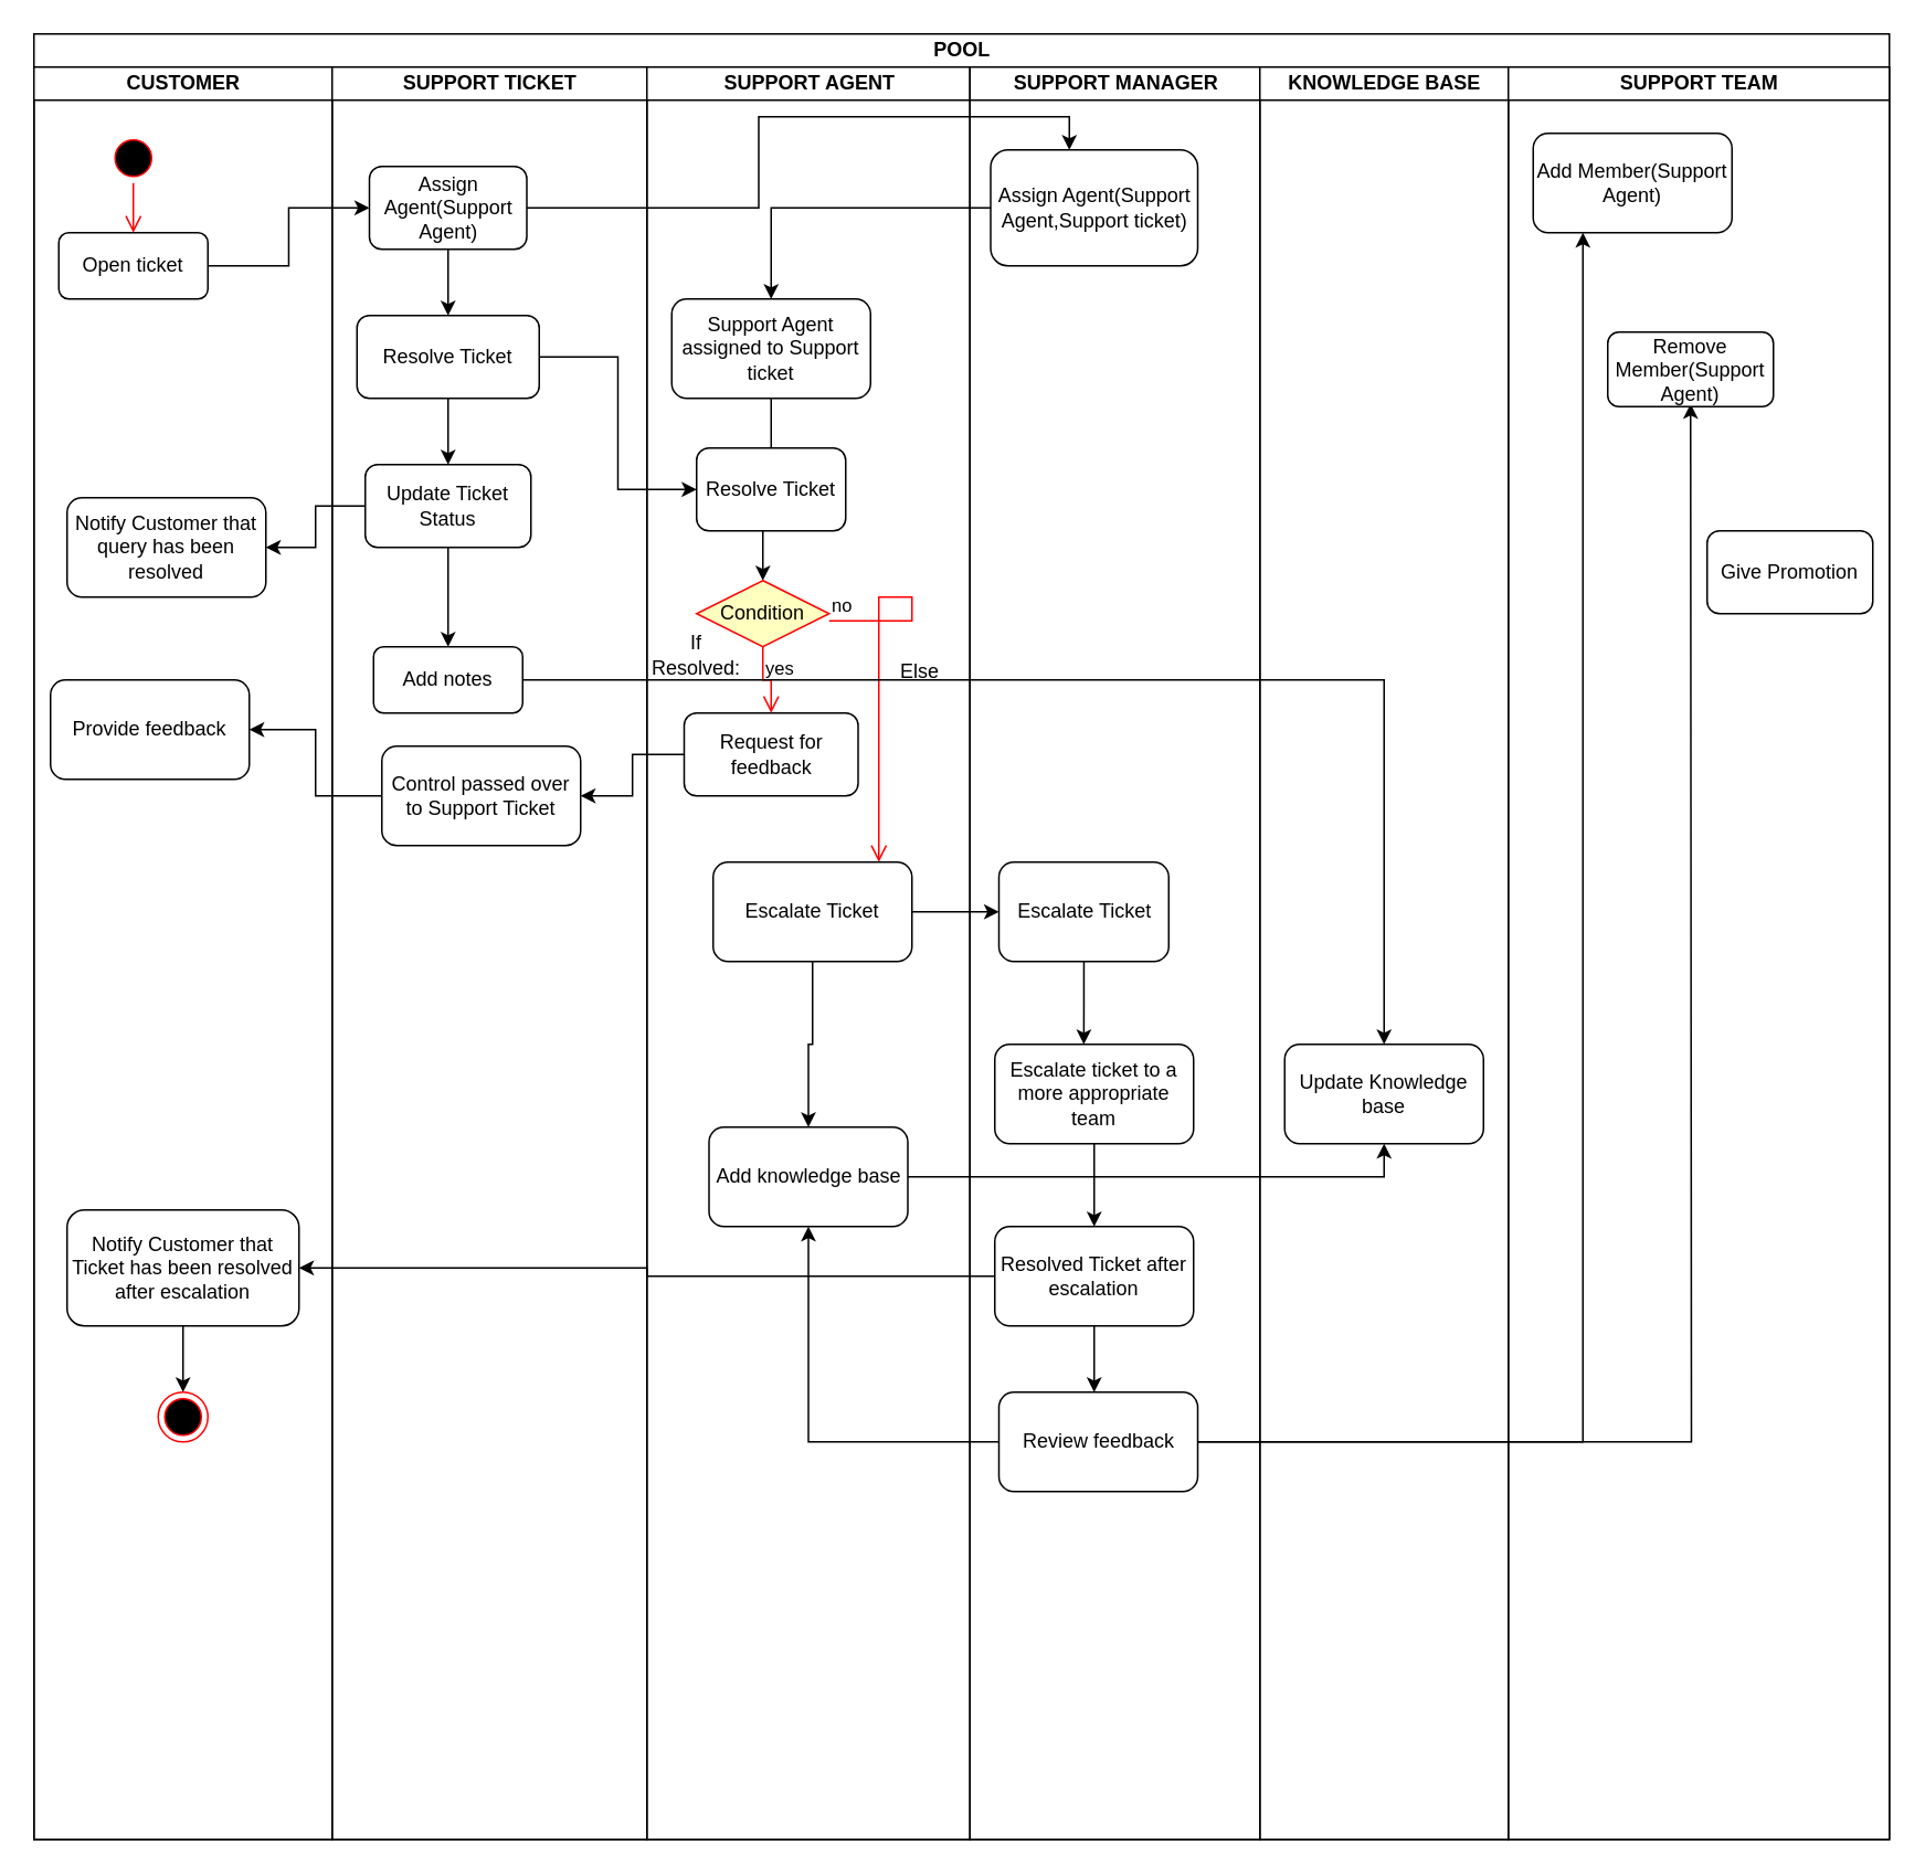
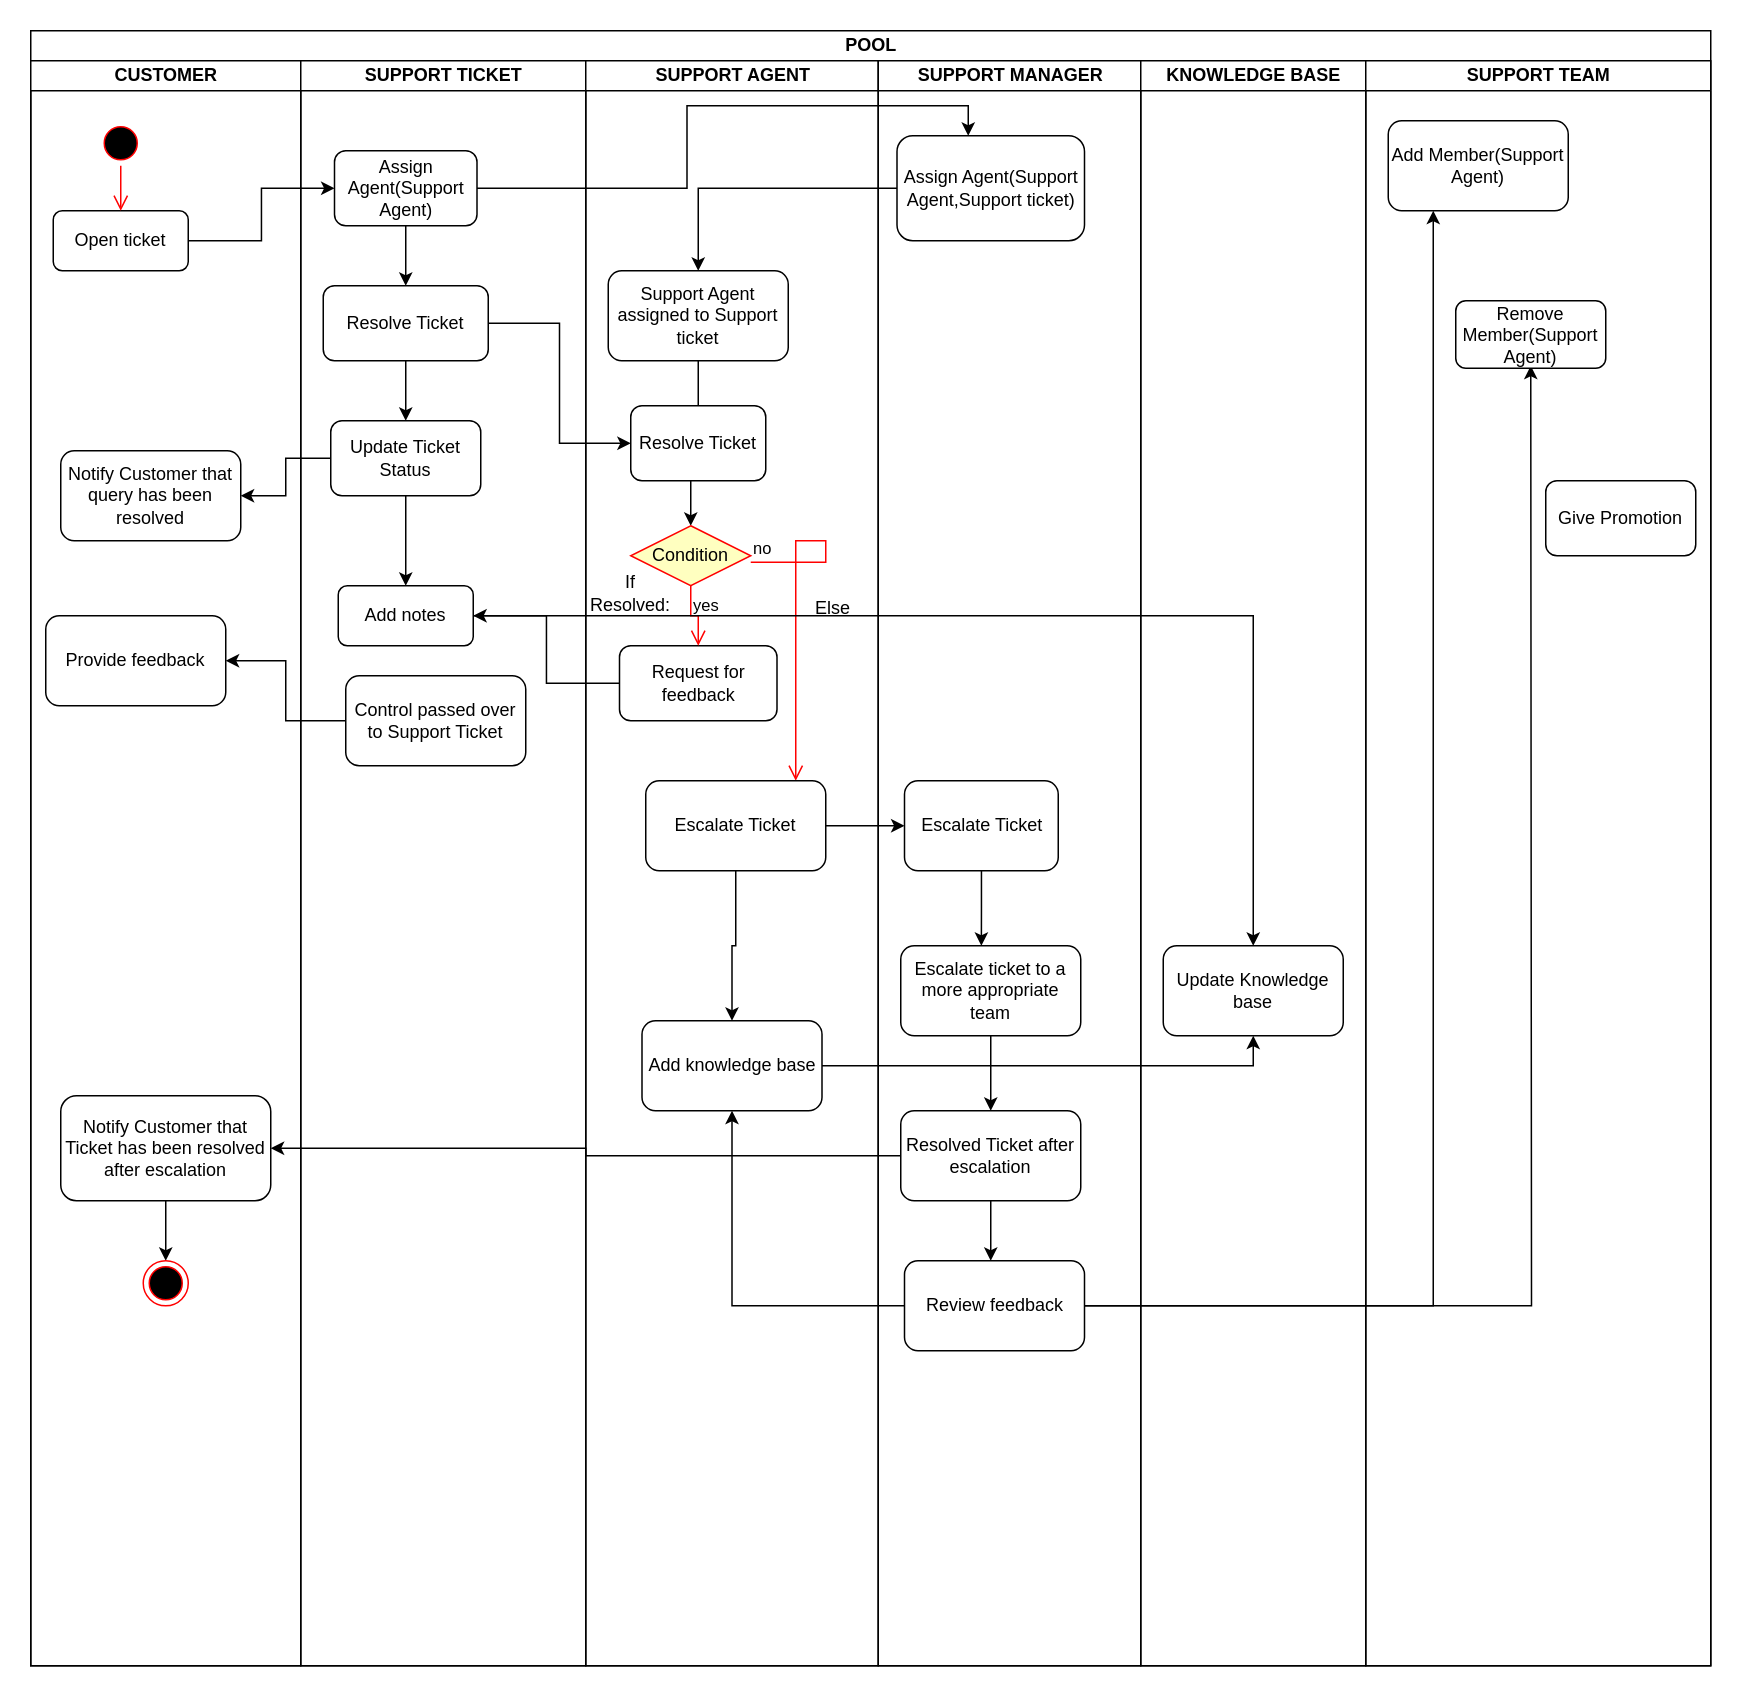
- <mxCell id="59" style="edgeStyle=orthogonalEdgeStyle;rounded=0;orthogonalLoop=1;jettySize=auto;html=1;" edge="1" parent="2" source="27" target="20"><mxGeometry relative="1" as="geometry" /></mxCell>
+ <mxCell id="59" style="edgeStyle=orthogonalEdgeStyle;rounded=0;orthogonalLoop=1;jettySize=auto;html=1;" edge="1" parent="2" source="27" target="19"><mxGeometry relative="1" as="geometry" /></mxCell>
